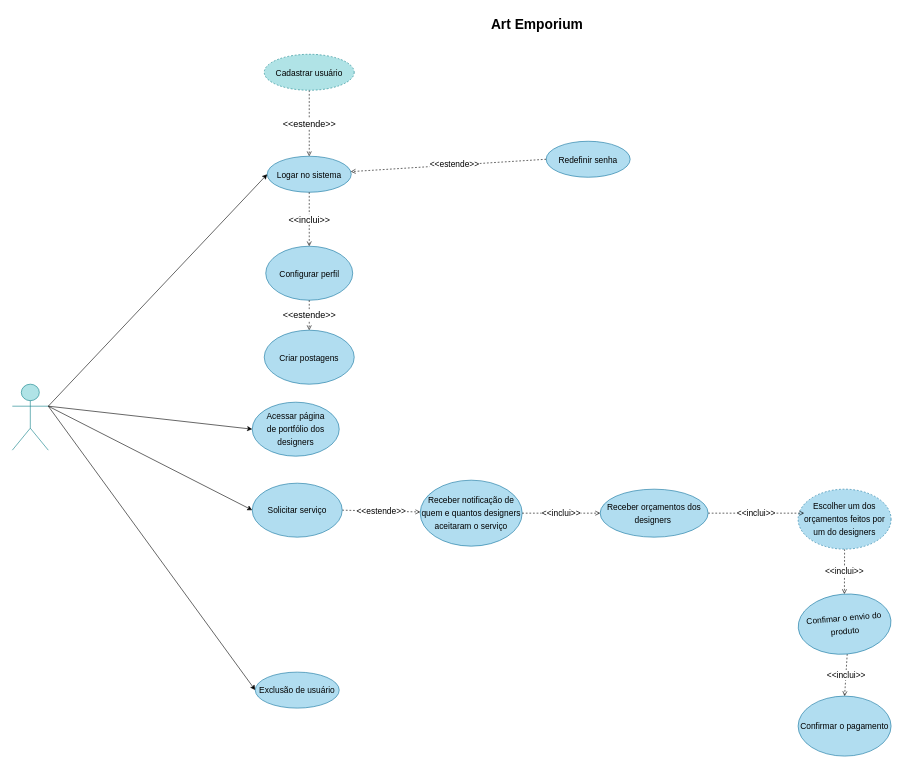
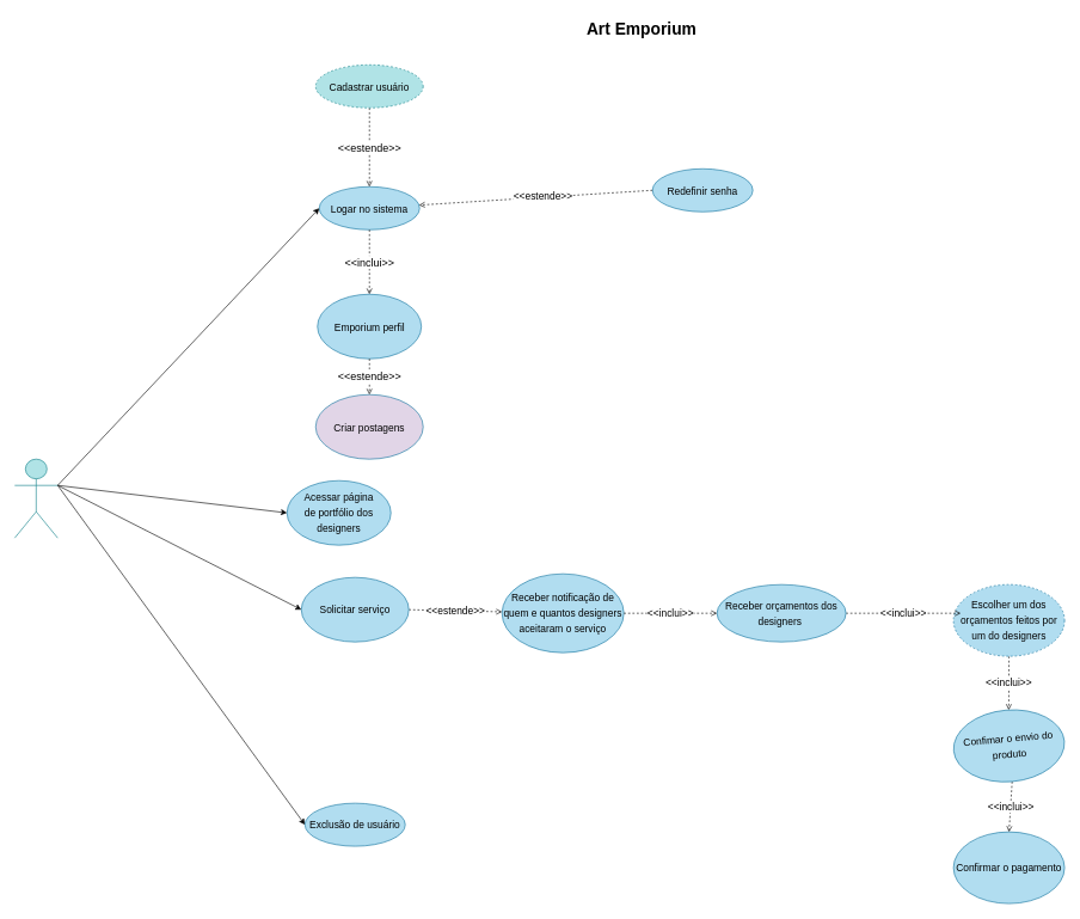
- <mxCell id="28" value="&lt;font color=&quot;#000000&quot;&gt;&lt;span style=&quot;font-size: 14px&quot;&gt;Configurar perfil&lt;/span&gt;&lt;/font&gt;" style="ellipse;whiteSpace=wrap;html=1;fontSize=18;fillColor=#b1ddf0;strokeColor=#10739e;" vertex="1" parent="1"><mxGeometry x="442.5" y="410" width="145" height="90" as="geometry" /></mxCell>
+ <mxCell id="28" value="&lt;font color=&quot;#000000&quot;&gt;&lt;span style=&quot;font-size: 14px&quot;&gt;Emporium perfil&lt;/span&gt;&lt;/font&gt;" style="ellipse;whiteSpace=wrap;html=1;fontSize=18;fillColor=#b1ddf0;strokeColor=#10739e;" vertex="1" parent="1"><mxGeometry x="442.5" y="410" width="145" height="90" as="geometry" /></mxCell>
- <mxCell id="17" value="&lt;font color=&quot;#000000&quot;&gt;&lt;span style=&quot;font-size: 14px&quot;&gt;Criar postagens&lt;/span&gt;&lt;/font&gt;" style="ellipse;whiteSpace=wrap;html=1;fontSize=18;fillColor=#b1ddf0;strokeColor=#10739e;" parent="1" vertex="1"><mxGeometry x="440" y="550" width="150" height="90" as="geometry" /></mxCell>
+ <mxCell id="17" value="&lt;font color=&quot;#000000&quot;&gt;&lt;span style=&quot;font-size: 14px&quot;&gt;Criar postagens&lt;/span&gt;&lt;/font&gt;" style="ellipse;whiteSpace=wrap;html=1;fontSize=18;fillColor=#e1d5e7;strokeColor=#10739e;" parent="1" vertex="1"><mxGeometry x="440" y="550" width="150" height="90" as="geometry" /></mxCell>
- <mxCell id="11" value="&lt;font color=&quot;#000000&quot; style=&quot;font-size: 14px&quot;&gt;&lt;span style=&quot;line-height: 1.2&quot;&gt;Acessar página&lt;br&gt;de portfólio dos designers&lt;/span&gt;&lt;/font&gt;" style="ellipse;whiteSpace=wrap;html=1;fontSize=18;fillColor=#b1ddf0;strokeColor=#10739e;" parent="1" vertex="1"><mxGeometry x="420" y="670" width="145" height="90" as="geometry" /></mxCell>
+ <mxCell id="11" value="&lt;font color=&quot;#000000&quot; style=&quot;font-size: 14px&quot;&gt;&lt;span style=&quot;line-height: 1.2&quot;&gt;Acessar página&lt;br&gt;de portfólio dos designers&lt;/span&gt;&lt;/font&gt;" style="ellipse;whiteSpace=wrap;html=1;fontSize=18;fillColor=#b1ddf0;strokeColor=#10739e;" parent="1" vertex="1"><mxGeometry x="400" y="670" width="145" height="90" as="geometry" /></mxCell>
